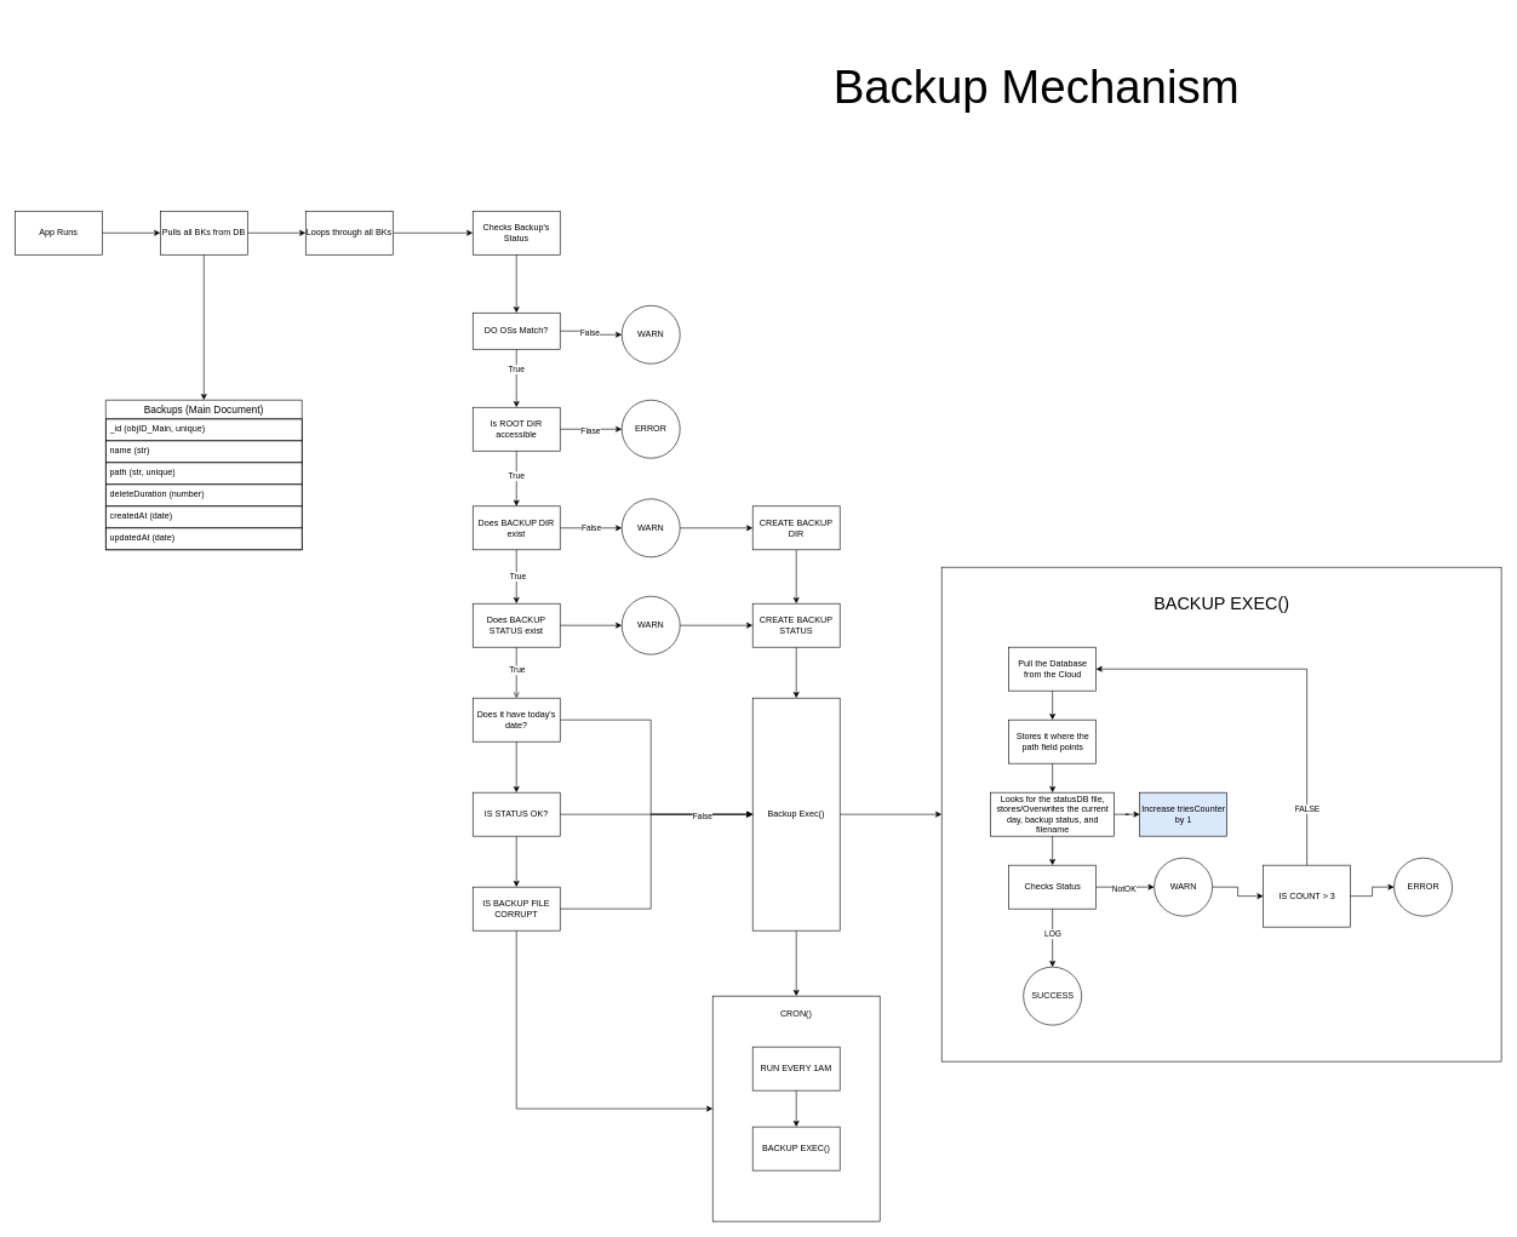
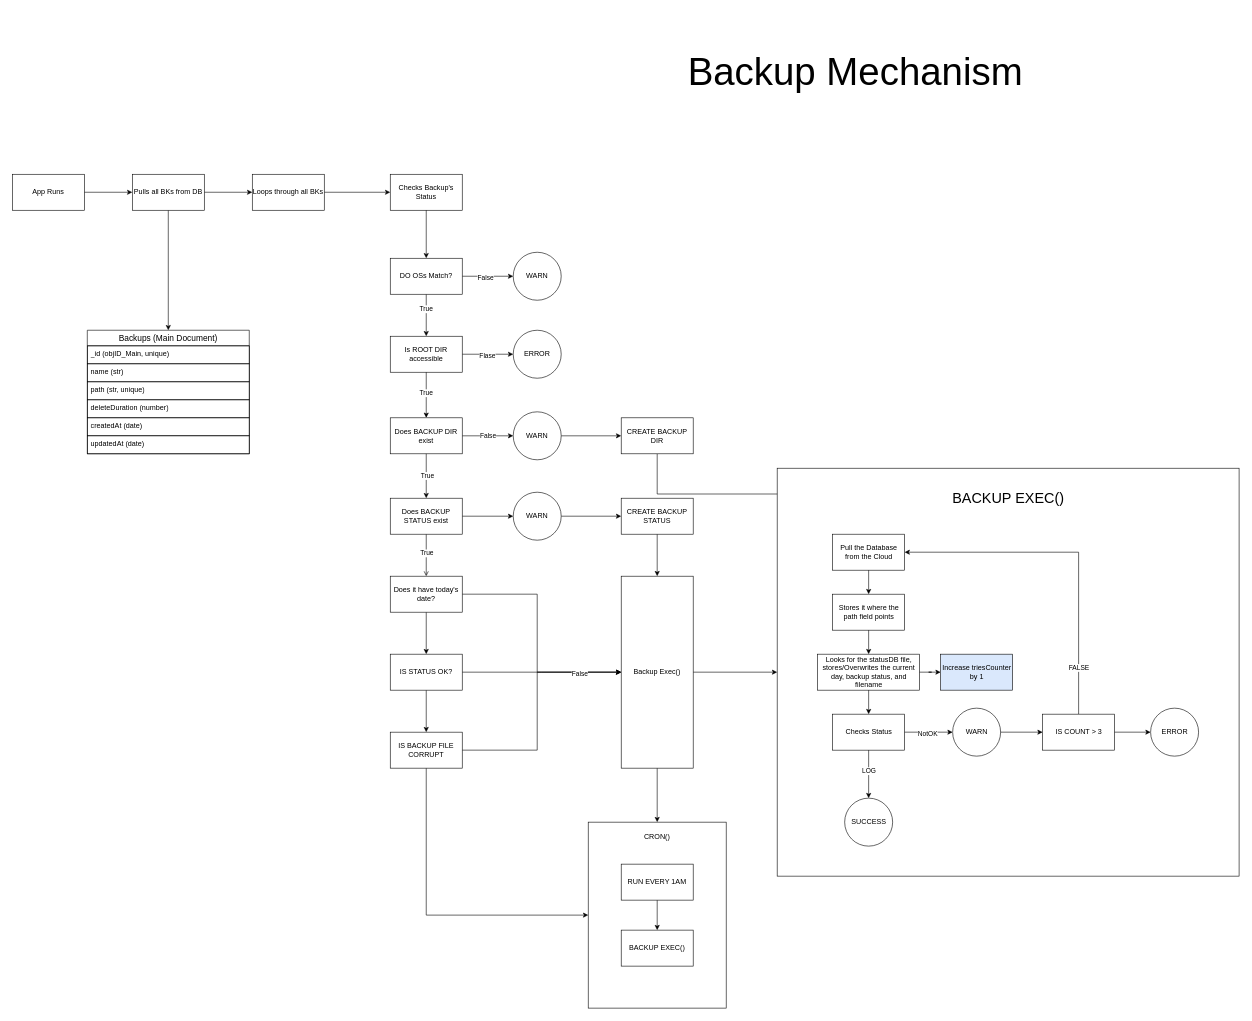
- <mxCell id="28" value="DO OSs Match?" style="rounded=0;whiteSpace=wrap;html=1;" vertex="1" parent="1"><mxGeometry x="650" y="430" width="120" height="50" as="geometry" /></mxCell>
+ <mxCell id="28" value="DO OSs Match?" style="rounded=0;whiteSpace=wrap;html=1;" vertex="1" parent="1"><mxGeometry x="650" y="430" width="120" height="60" as="geometry" /></mxCell>
- <mxCell id="44" style="edgeStyle=orthogonalEdgeStyle;rounded=0;orthogonalLoop=1;jettySize=auto;html=1;exitX=0.5;exitY=1;exitDx=0;exitDy=0;entryX=0.5;entryY=0;entryDx=0;entryDy=0;" edge="1" parent="1" source="45" target="47"><mxGeometry relative="1" as="geometry" /></mxCell>
+ <mxCell id="44" style="edgeStyle=orthogonalEdgeStyle;rounded=0;orthogonalLoop=1;jettySize=auto;html=1;exitX=0.5;exitY=1;exitDx=0;exitDy=0;" edge="1" parent="1" source="45" target="65"><mxGeometry relative="1" as="geometry" /></mxCell>
- <mxCell id="74" value="IS COUNT &amp;gt; 3" style="rounded=0;whiteSpace=wrap;html=1;" vertex="1" parent="64"><mxGeometry x="375" y="300" width="120" height="85" as="geometry" /></mxCell>
+ <mxCell id="74" value="IS COUNT &amp;gt; 3" style="rounded=0;whiteSpace=wrap;html=1;" vertex="1" parent="64"><mxGeometry x="375" y="300" width="120" height="60" as="geometry" /></mxCell>
